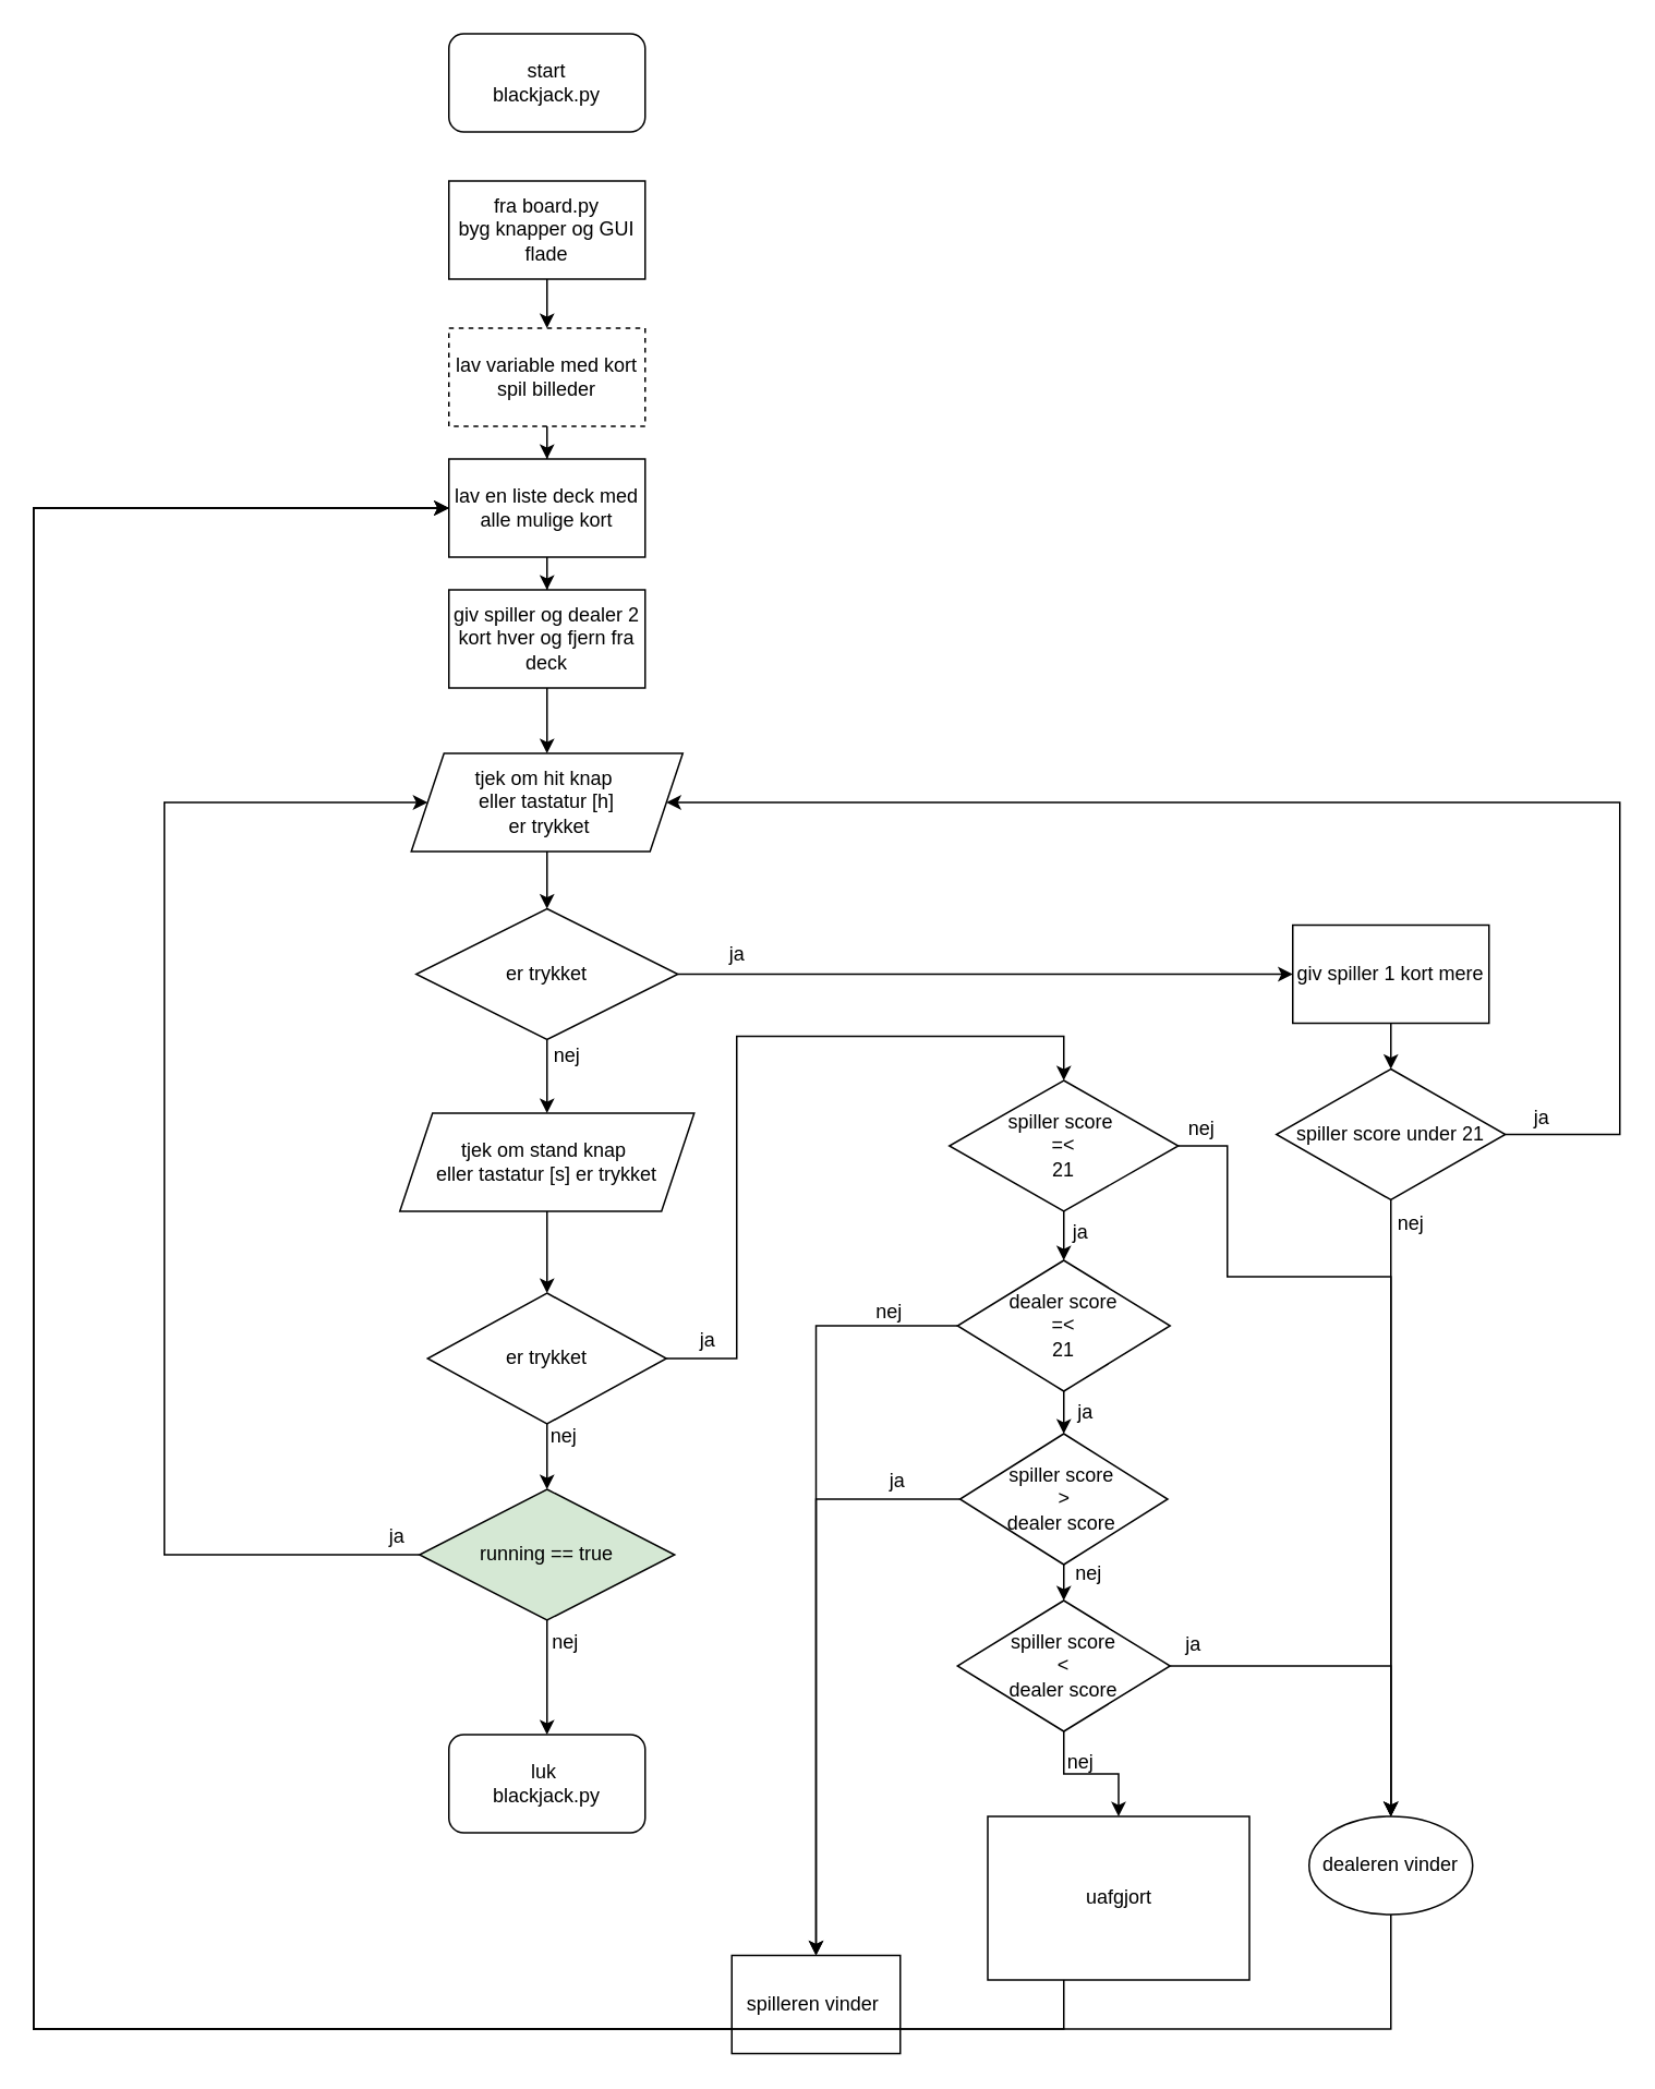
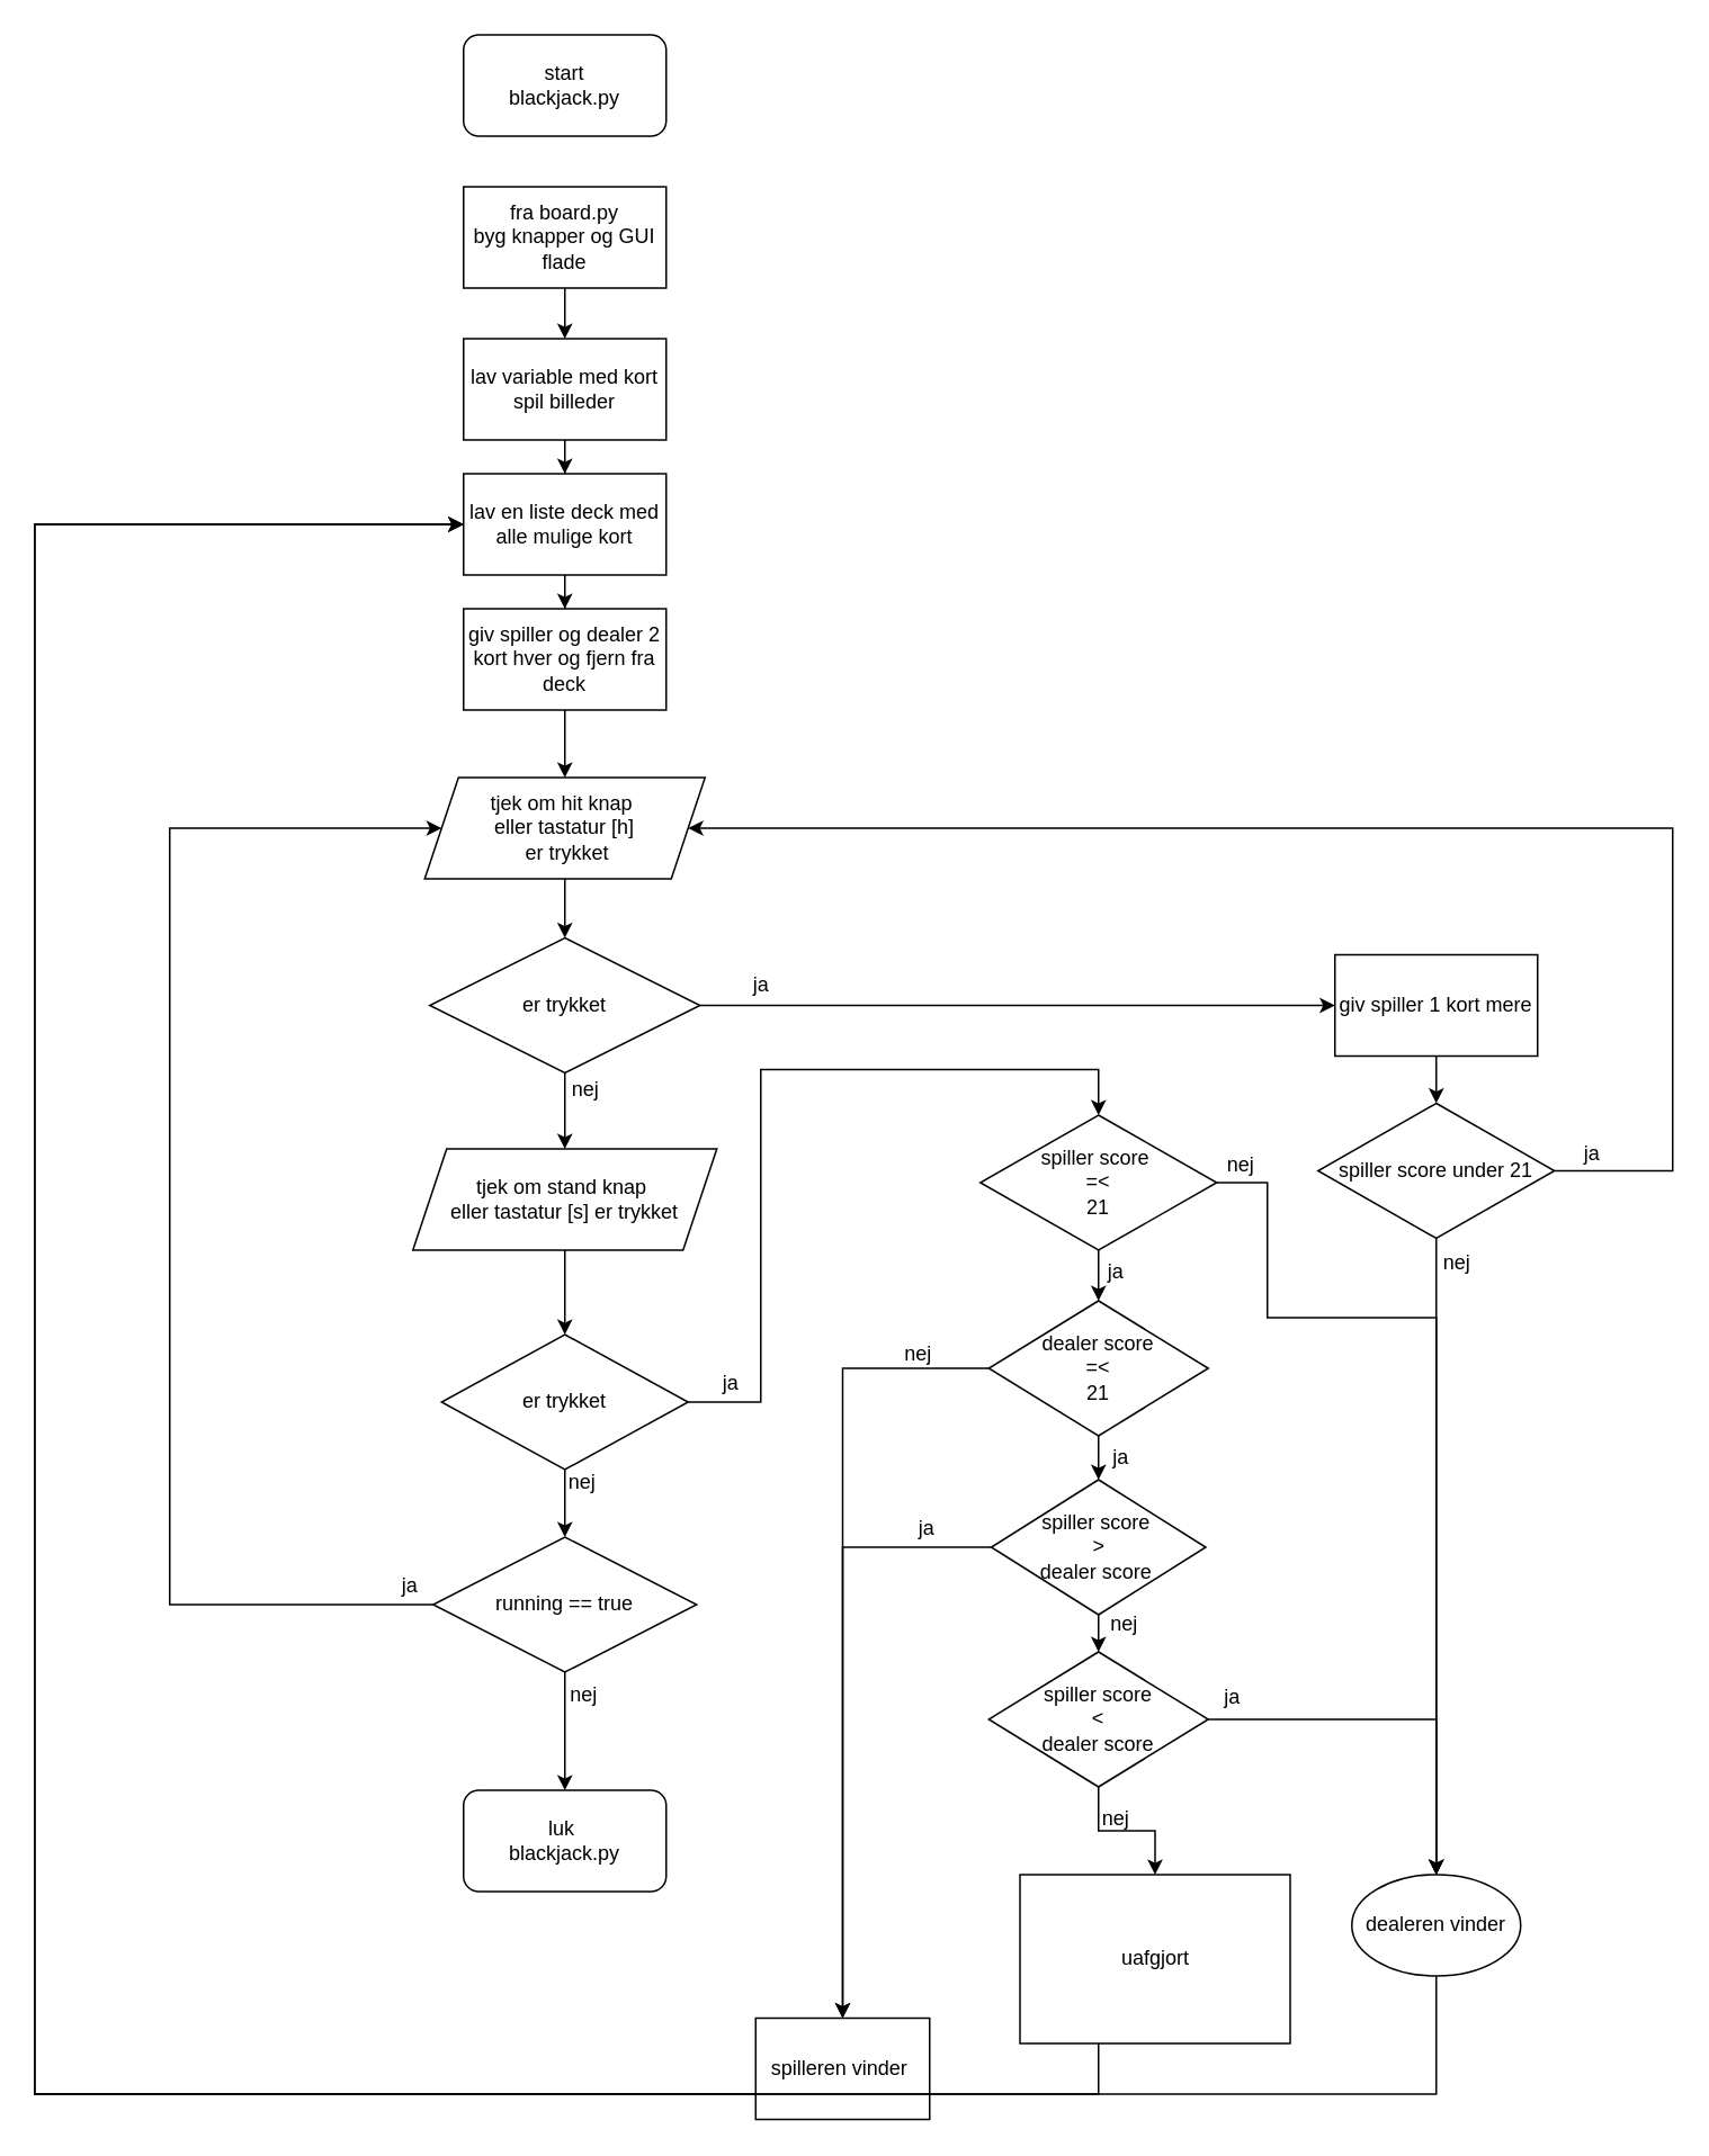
- <mxCell id="6" value="lav variable med kort spil billeder" style="rounded=0;whiteSpace=wrap;html=1;dashed=1;" vertex="1" parent="1"><mxGeometry x="274" y="200" width="120" height="60" as="geometry" /></mxCell>
+ <mxCell id="6" value="lav variable med kort spil billeder" style="rounded=0;whiteSpace=wrap;html=1;" vertex="1" parent="1"><mxGeometry x="274" y="200" width="120" height="60" as="geometry" /></mxCell>
- <mxCell id="24" value="running == true" style="rhombus;whiteSpace=wrap;html=1;fillColor=#d5e8d4;" vertex="1" parent="1"><mxGeometry x="256" y="910" width="156" height="80" as="geometry" /></mxCell>
+ <mxCell id="24" value="running == true" style="rhombus;whiteSpace=wrap;html=1;" vertex="1" parent="1"><mxGeometry x="256" y="910" width="156" height="80" as="geometry" /></mxCell>
